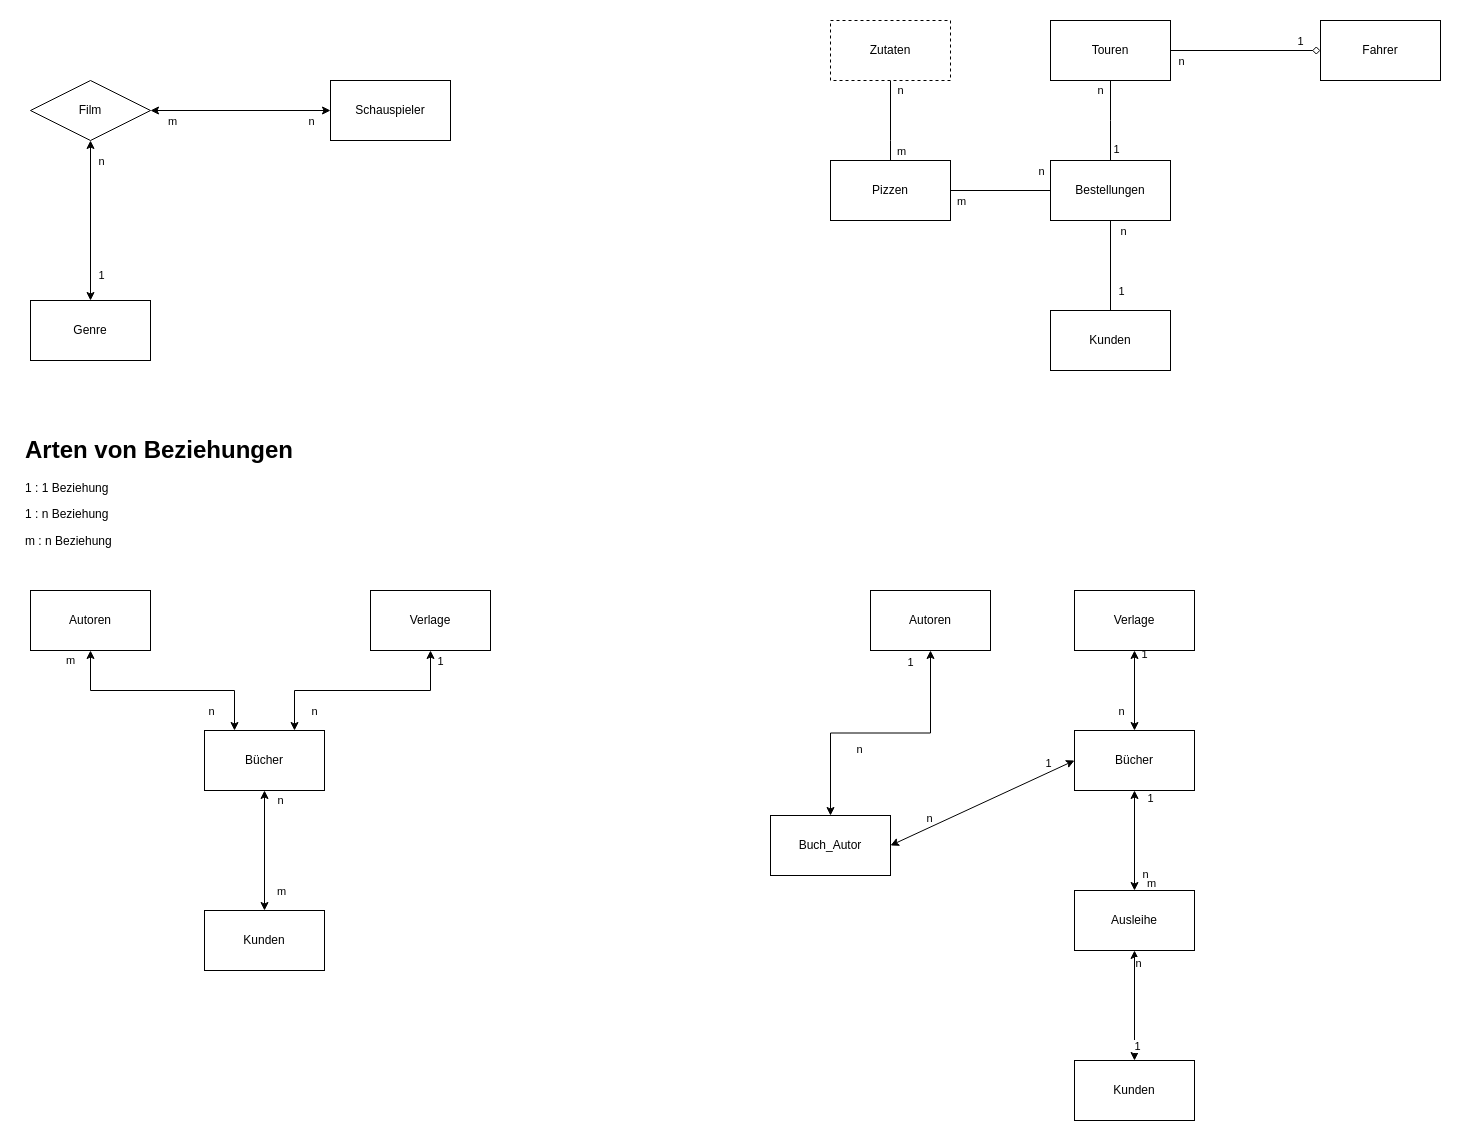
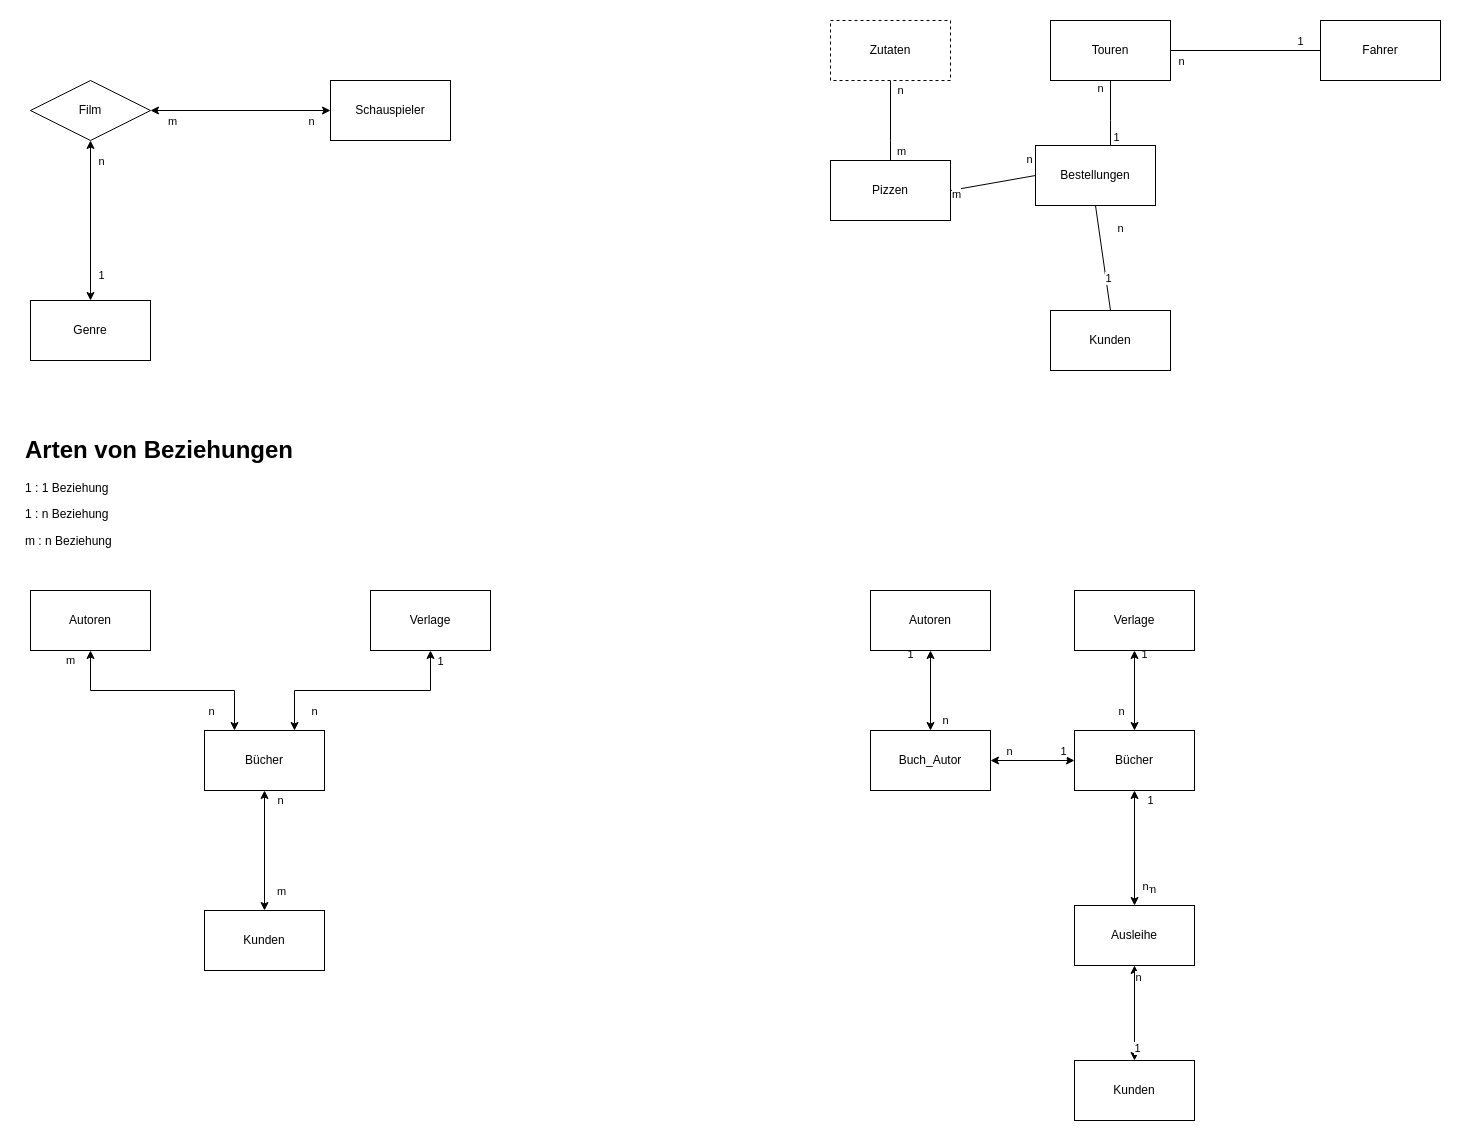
- <mxCell id="50" style="edgeStyle=orthogonalEdgeStyle;rounded=0;orthogonalLoop=1;jettySize=auto;html=1;exitX=1;exitY=0.5;exitDx=0;exitDy=0;entryX=0;entryY=0.5;entryDx=0;entryDy=0;startArrow=none;startFill=0;endArrow=diamond;endFill=0;" edge="1" parent="1" source="53" target="47"><mxGeometry relative="1" as="geometry" /></mxCell>
+ <mxCell id="50" style="edgeStyle=orthogonalEdgeStyle;rounded=0;orthogonalLoop=1;jettySize=auto;html=1;exitX=1;exitY=0.5;exitDx=0;exitDy=0;entryX=0;entryY=0.5;entryDx=0;entryDy=0;startArrow=none;startFill=0;endArrow=none;endFill=0;" edge="1" parent="1" source="53" target="47"><mxGeometry relative="1" as="geometry" /></mxCell>
- <mxCell id="46" value="Bestellungen" style="rounded=0;whiteSpace=wrap;html=1;" vertex="1" parent="1"><mxGeometry x="1050" y="160" width="120" height="60" as="geometry" /></mxCell>
+ <mxCell id="46" value="Bestellungen" style="rounded=0;whiteSpace=wrap;html=1;" vertex="1" parent="1"><mxGeometry x="1035" y="145" width="120" height="60" as="geometry" /></mxCell>
- <mxCell id="36" value="Buch_Autor" style="rounded=0;whiteSpace=wrap;html=1;" vertex="1" parent="1"><mxGeometry x="770" y="815" width="120" height="60" as="geometry" /></mxCell>
+ <mxCell id="36" value="Buch_Autor" style="rounded=0;whiteSpace=wrap;html=1;" vertex="1" parent="1"><mxGeometry x="870" y="730" width="120" height="60" as="geometry" /></mxCell>
- <mxCell id="40" value="Ausleihe" style="rounded=0;whiteSpace=wrap;html=1;" vertex="1" parent="1"><mxGeometry x="1074" y="890" width="120" height="60" as="geometry" /></mxCell>
+ <mxCell id="40" value="Ausleihe" style="rounded=0;whiteSpace=wrap;html=1;" vertex="1" parent="1"><mxGeometry x="1074" y="905" width="120" height="60" as="geometry" /></mxCell>
